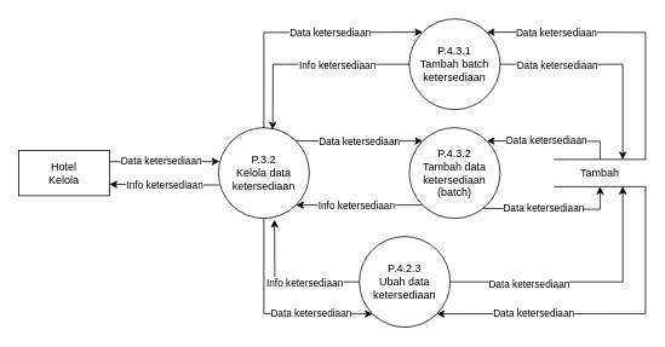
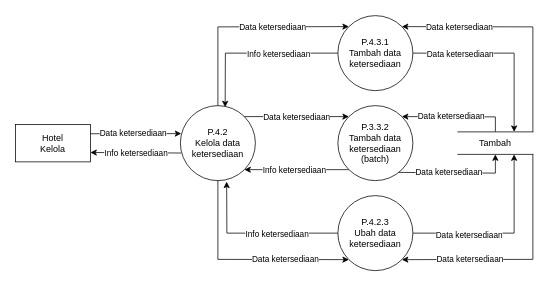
- <mxCell id="18" value="&lt;div&gt;P.4.3.1&lt;/div&gt;Tambah batch&lt;div&gt;ketersediaan&lt;/div&gt;" style="shape=ellipse;html=1;dashed=0;whiteSpace=wrap;aspect=fixed;perimeter=ellipsePerimeter;" parent="1" vertex="1"><mxGeometry x="450" y="20" width="100" height="100" as="geometry" /></mxCell>
+ <mxCell id="18" value="&lt;div&gt;P.4.3.1&lt;/div&gt;Tambah data&lt;div&gt;ketersediaan&lt;/div&gt;" style="shape=ellipse;html=1;dashed=0;whiteSpace=wrap;aspect=fixed;perimeter=ellipsePerimeter;" parent="1" vertex="1"><mxGeometry x="450" y="20" width="100" height="100" as="geometry" /></mxCell>
- <mxCell id="3" value="&lt;div&gt;P.3.2&lt;/div&gt;Kelola data&lt;div&gt;ketersediaan&lt;/div&gt;" style="shape=ellipse;html=1;dashed=0;whiteSpace=wrap;aspect=fixed;perimeter=ellipsePerimeter;" parent="1" vertex="1"><mxGeometry x="240" y="140" width="100" height="100" as="geometry" /></mxCell>
+ <mxCell id="3" value="&lt;div&gt;P.4.2&lt;/div&gt;Kelola data&lt;div&gt;ketersediaan&lt;/div&gt;" style="shape=ellipse;html=1;dashed=0;whiteSpace=wrap;aspect=fixed;perimeter=ellipsePerimeter;" parent="1" vertex="1"><mxGeometry x="240" y="140" width="100" height="100" as="geometry" /></mxCell>
- <mxCell id="16" value="&lt;div&gt;P.4.3.2&lt;/div&gt;Tambah data&lt;div&gt;ketersediaan&lt;/div&gt;&lt;div&gt;(batch)&lt;/div&gt;" style="shape=ellipse;html=1;dashed=0;whiteSpace=wrap;aspect=fixed;perimeter=ellipsePerimeter;" parent="1" vertex="1"><mxGeometry x="450" y="140" width="100" height="100" as="geometry" /></mxCell>
+ <mxCell id="16" value="&lt;div&gt;P.3.3.2&lt;/div&gt;Tambah data&lt;div&gt;ketersediaan&lt;/div&gt;&lt;div&gt;(batch)&lt;/div&gt;" style="shape=ellipse;html=1;dashed=0;whiteSpace=wrap;aspect=fixed;perimeter=ellipsePerimeter;" parent="1" vertex="1"><mxGeometry x="450" y="140" width="100" height="100" as="geometry" /></mxCell>
- <mxCell id="19" value="&lt;div&gt;P.4.2.3&lt;/div&gt;Ubah data&lt;div&gt;ketersediaan&lt;/div&gt;" style="shape=ellipse;html=1;dashed=0;whiteSpace=wrap;aspect=fixed;perimeter=ellipsePerimeter;" parent="1" vertex="1"><mxGeometry x="395" y="260" width="100" height="100" as="geometry" /></mxCell>
+ <mxCell id="19" value="&lt;div&gt;P.4.2.3&lt;/div&gt;Ubah data&lt;div&gt;ketersediaan&lt;/div&gt;" style="shape=ellipse;html=1;dashed=0;whiteSpace=wrap;aspect=fixed;perimeter=ellipsePerimeter;" parent="1" vertex="1"><mxGeometry x="450" y="260" width="100" height="100" as="geometry" /></mxCell>
